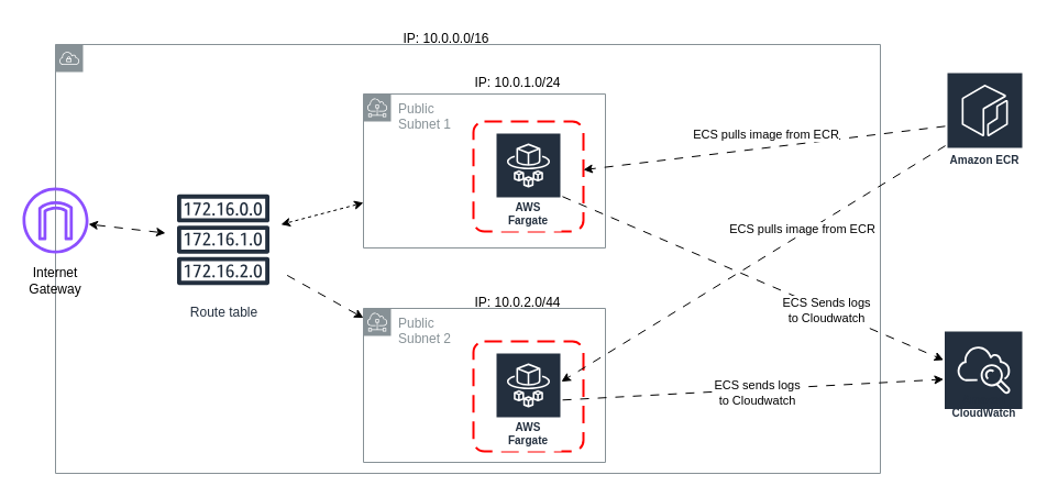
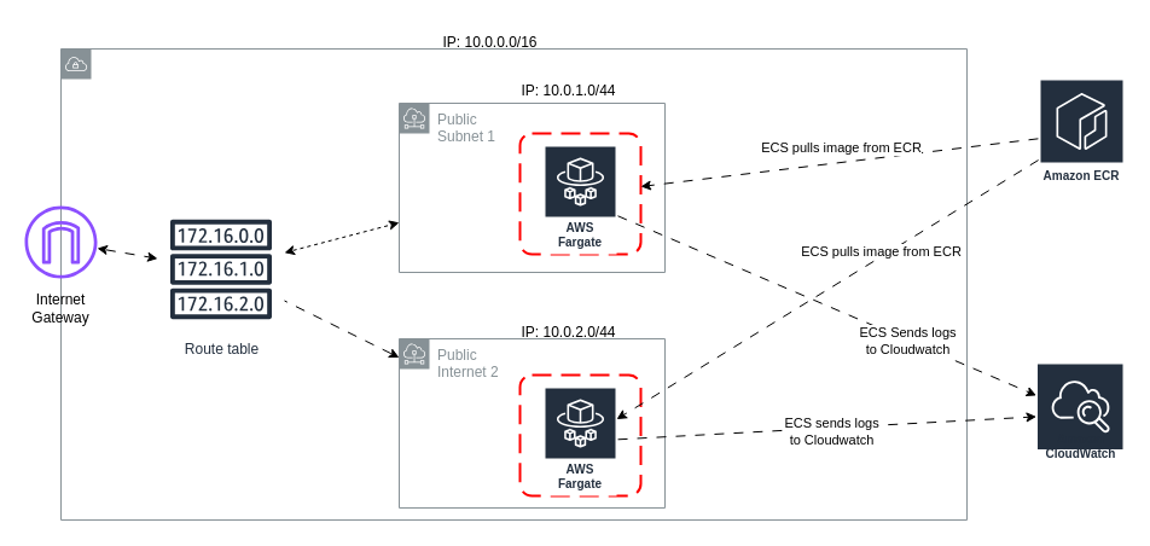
- <mxCell id="11" value="&lt;div&gt;IP: 10.0.1.0/24&lt;/div&gt;" style="text;html=1;align=center;verticalAlign=middle;resizable=0;points=[];autosize=1;strokeColor=none;fillColor=none;" parent="1" vertex="1"><mxGeometry x="420" y="60" width="100" height="30" as="geometry" /></mxCell>
+ <mxCell id="11" value="&lt;div&gt;IP: 10.0.1.0/44&lt;/div&gt;" style="text;html=1;align=center;verticalAlign=middle;resizable=0;points=[];autosize=1;strokeColor=none;fillColor=none;" parent="1" vertex="1"><mxGeometry x="420" y="60" width="100" height="30" as="geometry" /></mxCell>
- <mxCell id="12" value="Route table" style="sketch=0;outlineConnect=0;fontColor=#232F3E;gradientColor=none;strokeColor=#232F3E;fillColor=#ffffff;dashed=0;verticalLabelPosition=bottom;verticalAlign=top;align=center;html=1;fontSize=12;fontStyle=0;aspect=fixed;shape=mxgraph.aws4.resourceIcon;resIcon=mxgraph.aws4.route_table;" parent="1" vertex="1"><mxGeometry x="150" y="165" width="105" height="105" as="geometry" /></mxCell>
+ <mxCell id="12" value="Route table" style="sketch=0;outlineConnect=0;fontColor=#232F3E;gradientColor=none;strokeColor=#232F3E;fillColor=#ffffff;dashed=0;verticalLabelPosition=bottom;verticalAlign=top;align=center;html=1;fontSize=12;fontStyle=0;aspect=fixed;shape=mxgraph.aws4.resourceIcon;resIcon=mxgraph.aws4.route_table;" parent="1" vertex="1"><mxGeometry x="130" y="170" width="105" height="105" as="geometry" /></mxCell>
- <mxCell id="3" value="&lt;div&gt;Public&amp;nbsp;&lt;/div&gt;&lt;div&gt;Subnet 2&lt;/div&gt;&lt;div&gt;&lt;br&gt;&lt;/div&gt;" style="sketch=0;outlineConnect=0;gradientColor=none;html=1;whiteSpace=wrap;fontSize=12;fontStyle=0;shape=mxgraph.aws4.group;grIcon=mxgraph.aws4.group_subnet;strokeColor=#879196;fillColor=none;verticalAlign=top;align=left;spacingLeft=30;fontColor=#879196;dashed=0;" parent="1" vertex="1"><mxGeometry x="330" y="280" width="220" height="140" as="geometry" /></mxCell>
+ <mxCell id="3" value="&lt;div&gt;Public&amp;nbsp;&lt;/div&gt;&lt;div&gt;Internet 2&lt;/div&gt;&lt;div&gt;&lt;br&gt;&lt;/div&gt;" style="sketch=0;outlineConnect=0;gradientColor=none;html=1;whiteSpace=wrap;fontSize=12;fontStyle=0;shape=mxgraph.aws4.group;grIcon=mxgraph.aws4.group_subnet;strokeColor=#879196;fillColor=none;verticalAlign=top;align=left;spacingLeft=30;fontColor=#879196;dashed=0;" parent="1" vertex="1"><mxGeometry x="330" y="280" width="220" height="140" as="geometry" /></mxCell>
